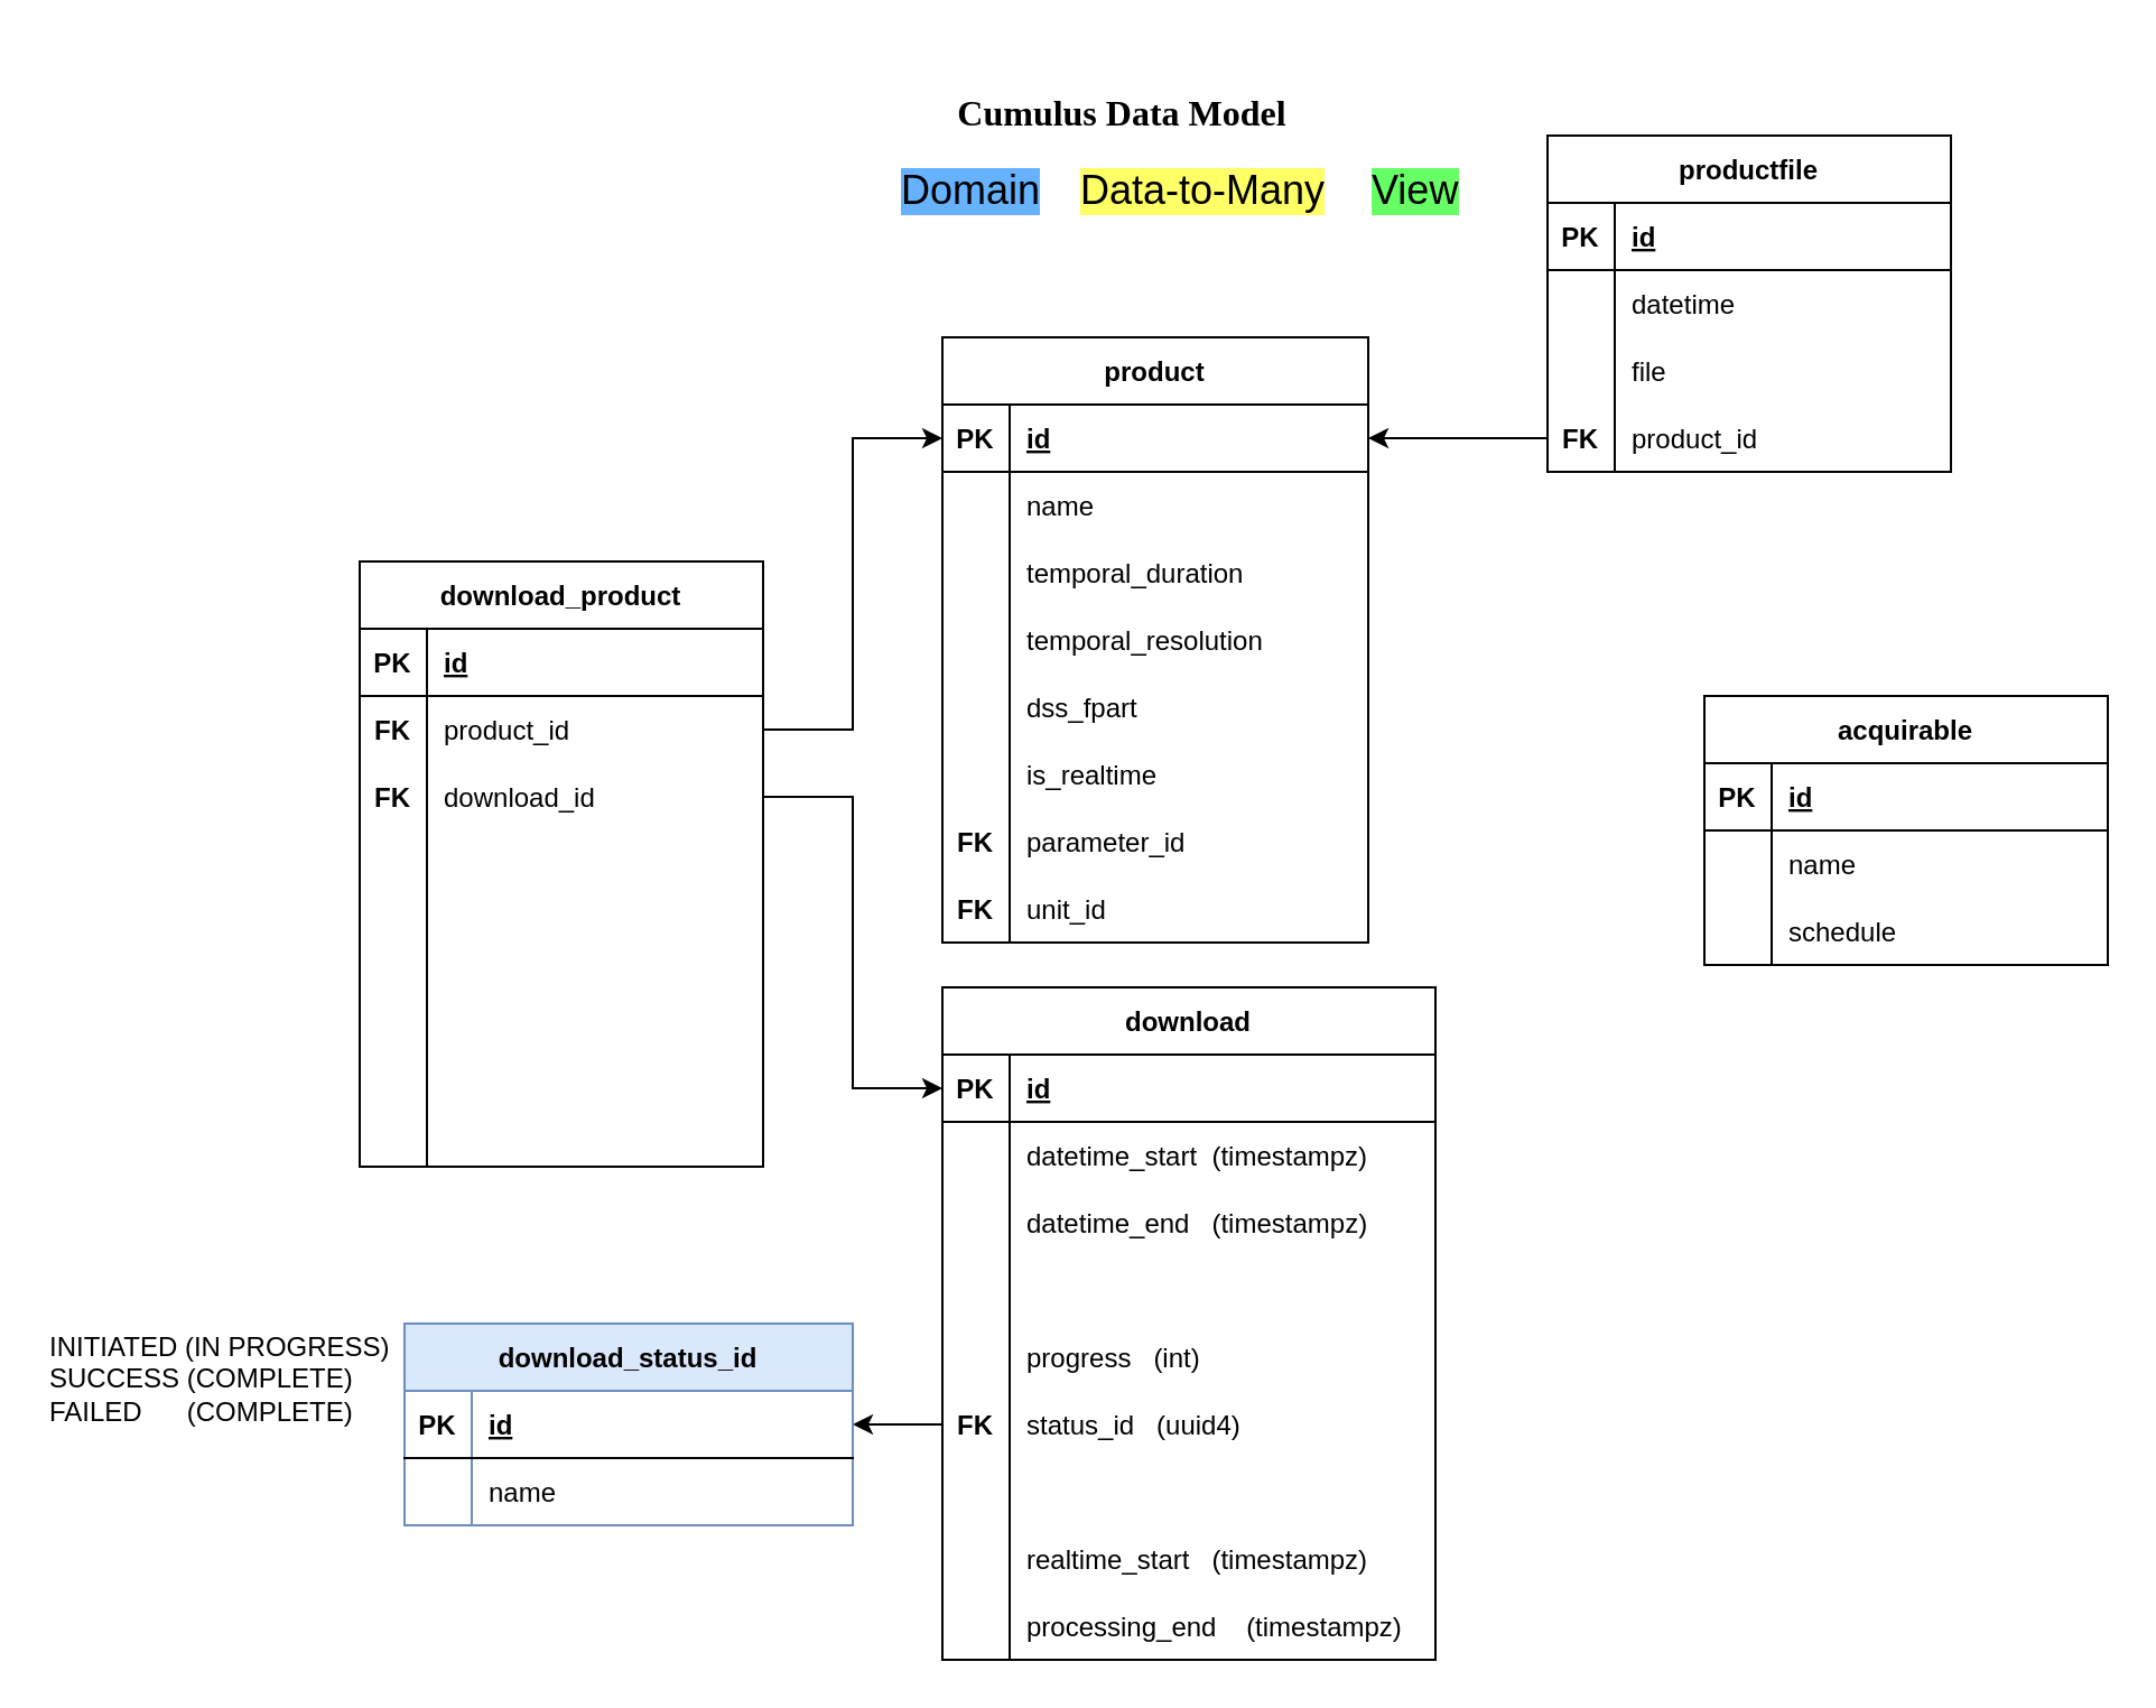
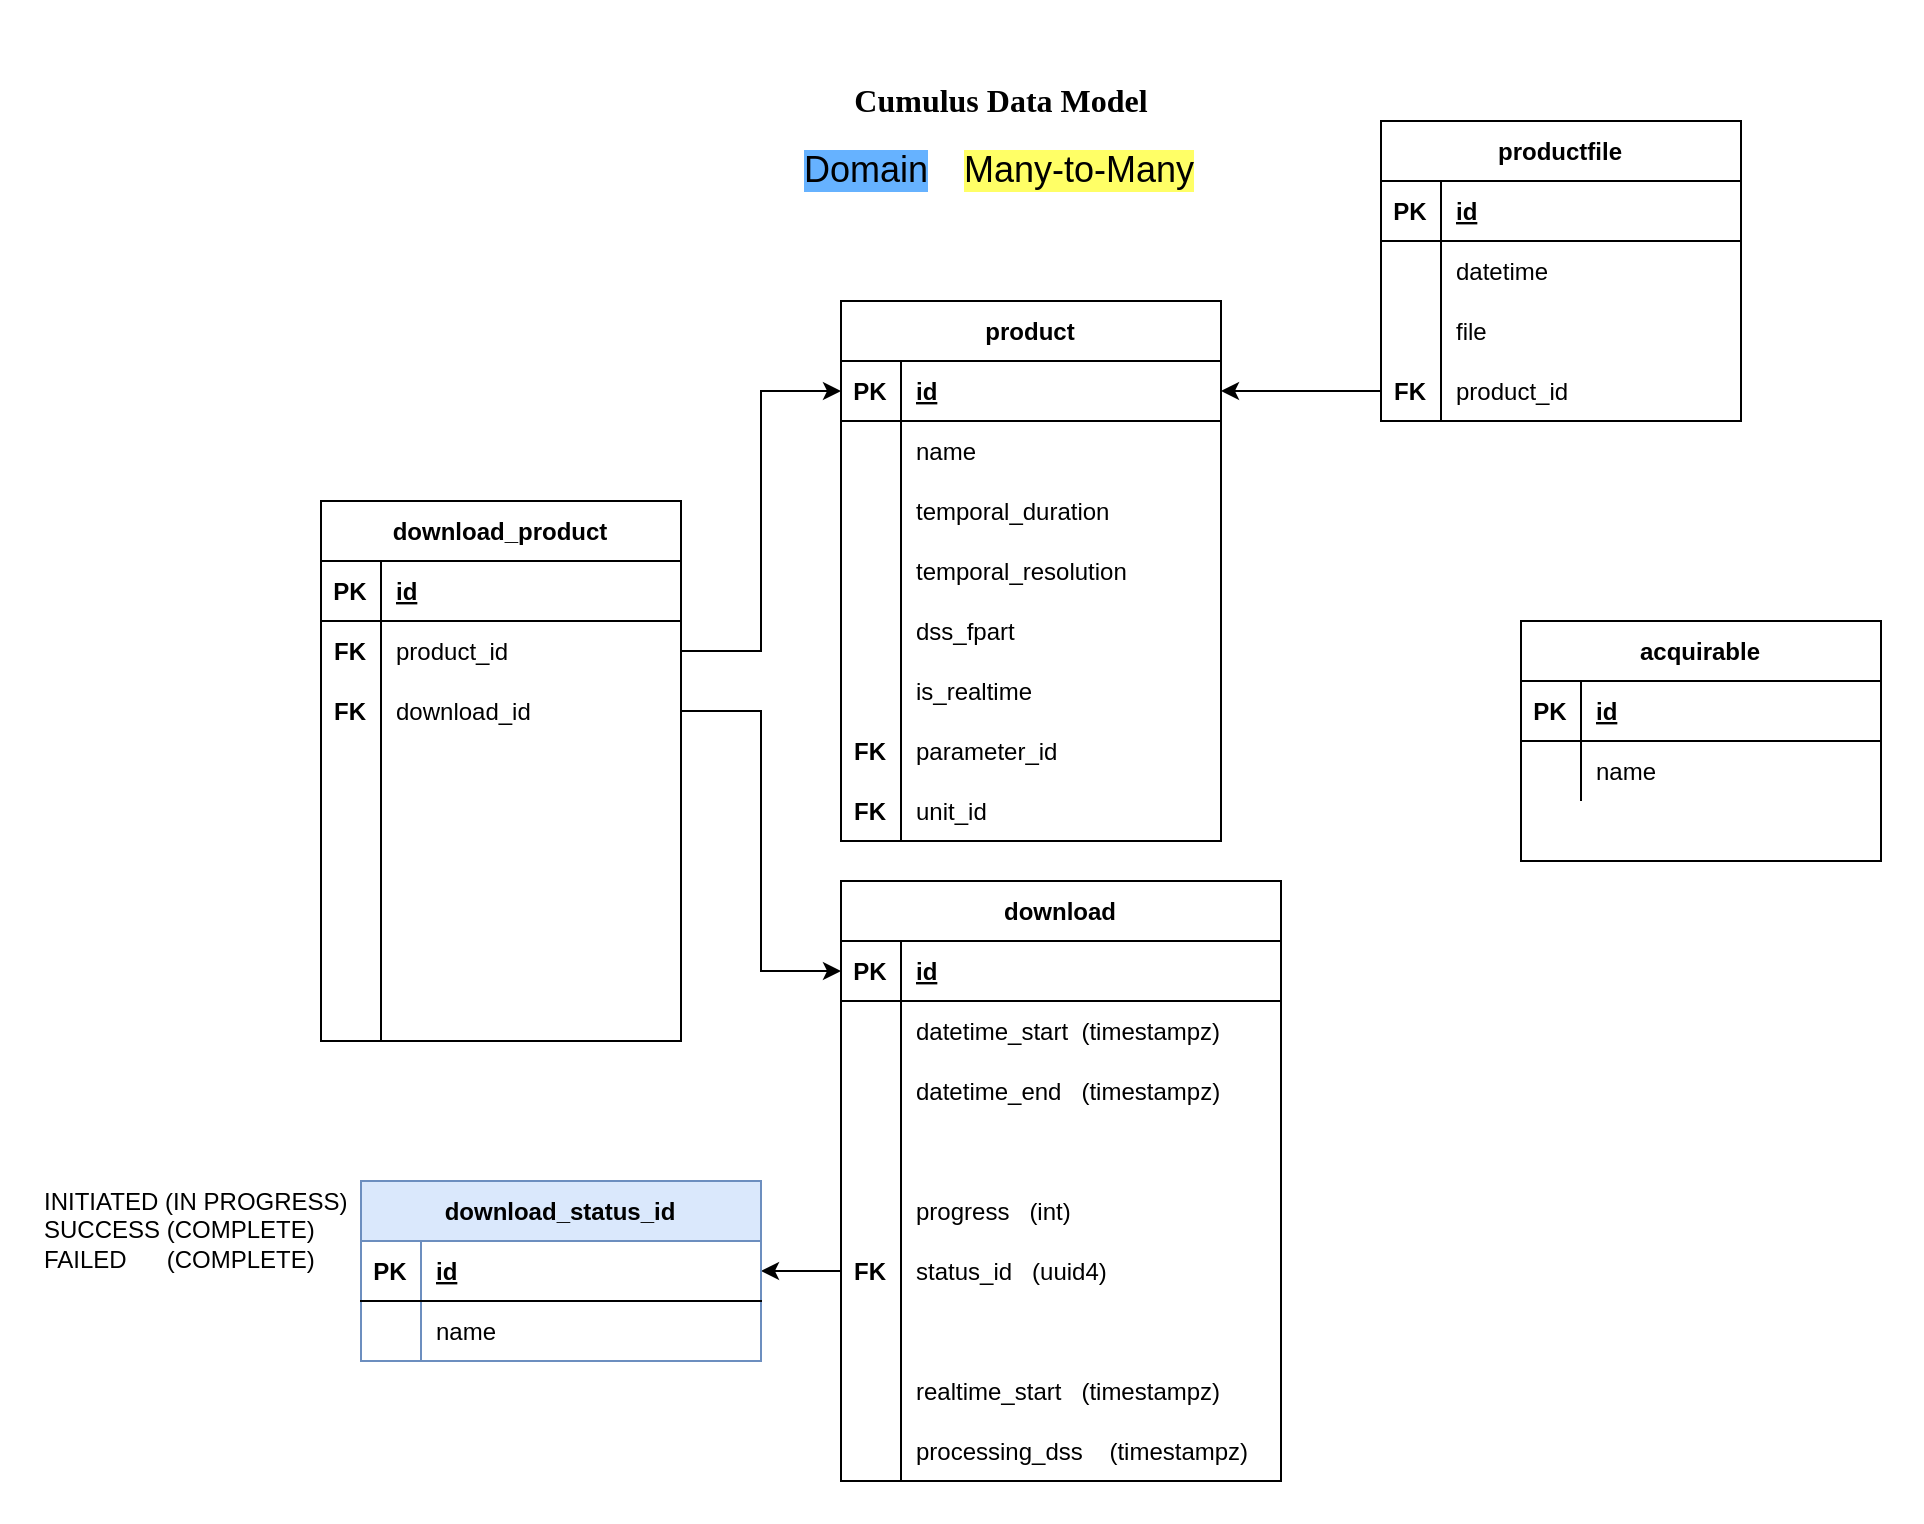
- <mxCell id="4" value="Data-to-Many" style="text;html=1;align=left;verticalAlign=middle;resizable=0;points=[];autosize=1;fontSize=18;fontColor=#000000;labelBackgroundColor=#FFFF66;" parent="1" vertex="1"><mxGeometry x="480" y="70" width="130" height="30" as="geometry" /></mxCell>
+ <mxCell id="4" value="Many-to-Many" style="text;html=1;align=left;verticalAlign=middle;resizable=0;points=[];autosize=1;fontSize=18;fontColor=#000000;labelBackgroundColor=#FFFF66;" parent="1" vertex="1"><mxGeometry x="480" y="70" width="130" height="30" as="geometry" /></mxCell>
- <mxCell id="5" value="View" style="text;html=1;align=left;verticalAlign=middle;resizable=0;points=[];autosize=1;fontSize=18;fontColor=#000000;labelBackgroundColor=#66FF66;" parent="1" vertex="1"><mxGeometry x="610" y="70" width="50" height="30" as="geometry" /></mxCell>
- <mxCell id="116" value="schedule" style="shape=partialRectangle;connectable=0;fillColor=none;top=0;left=0;bottom=0;right=0;align=left;spacingLeft=6;overflow=hidden;" parent="114" vertex="1"><mxGeometry x="30" width="150" height="30" as="geometry" /></mxCell>
- <mxCell id="41" value="processing_end    (timestampz)" style="shape=partialRectangle;connectable=0;fillColor=none;top=0;left=0;bottom=0;right=0;align=left;spacingLeft=6;overflow=hidden;" parent="39" vertex="1"><mxGeometry x="30" width="190" height="30" as="geometry" /></mxCell>
+ <mxCell id="41" value="processing_dss    (timestampz)" style="shape=partialRectangle;connectable=0;fillColor=none;top=0;left=0;bottom=0;right=0;align=left;spacingLeft=6;overflow=hidden;" parent="39" vertex="1"><mxGeometry x="30" width="190" height="30" as="geometry" /></mxCell>
